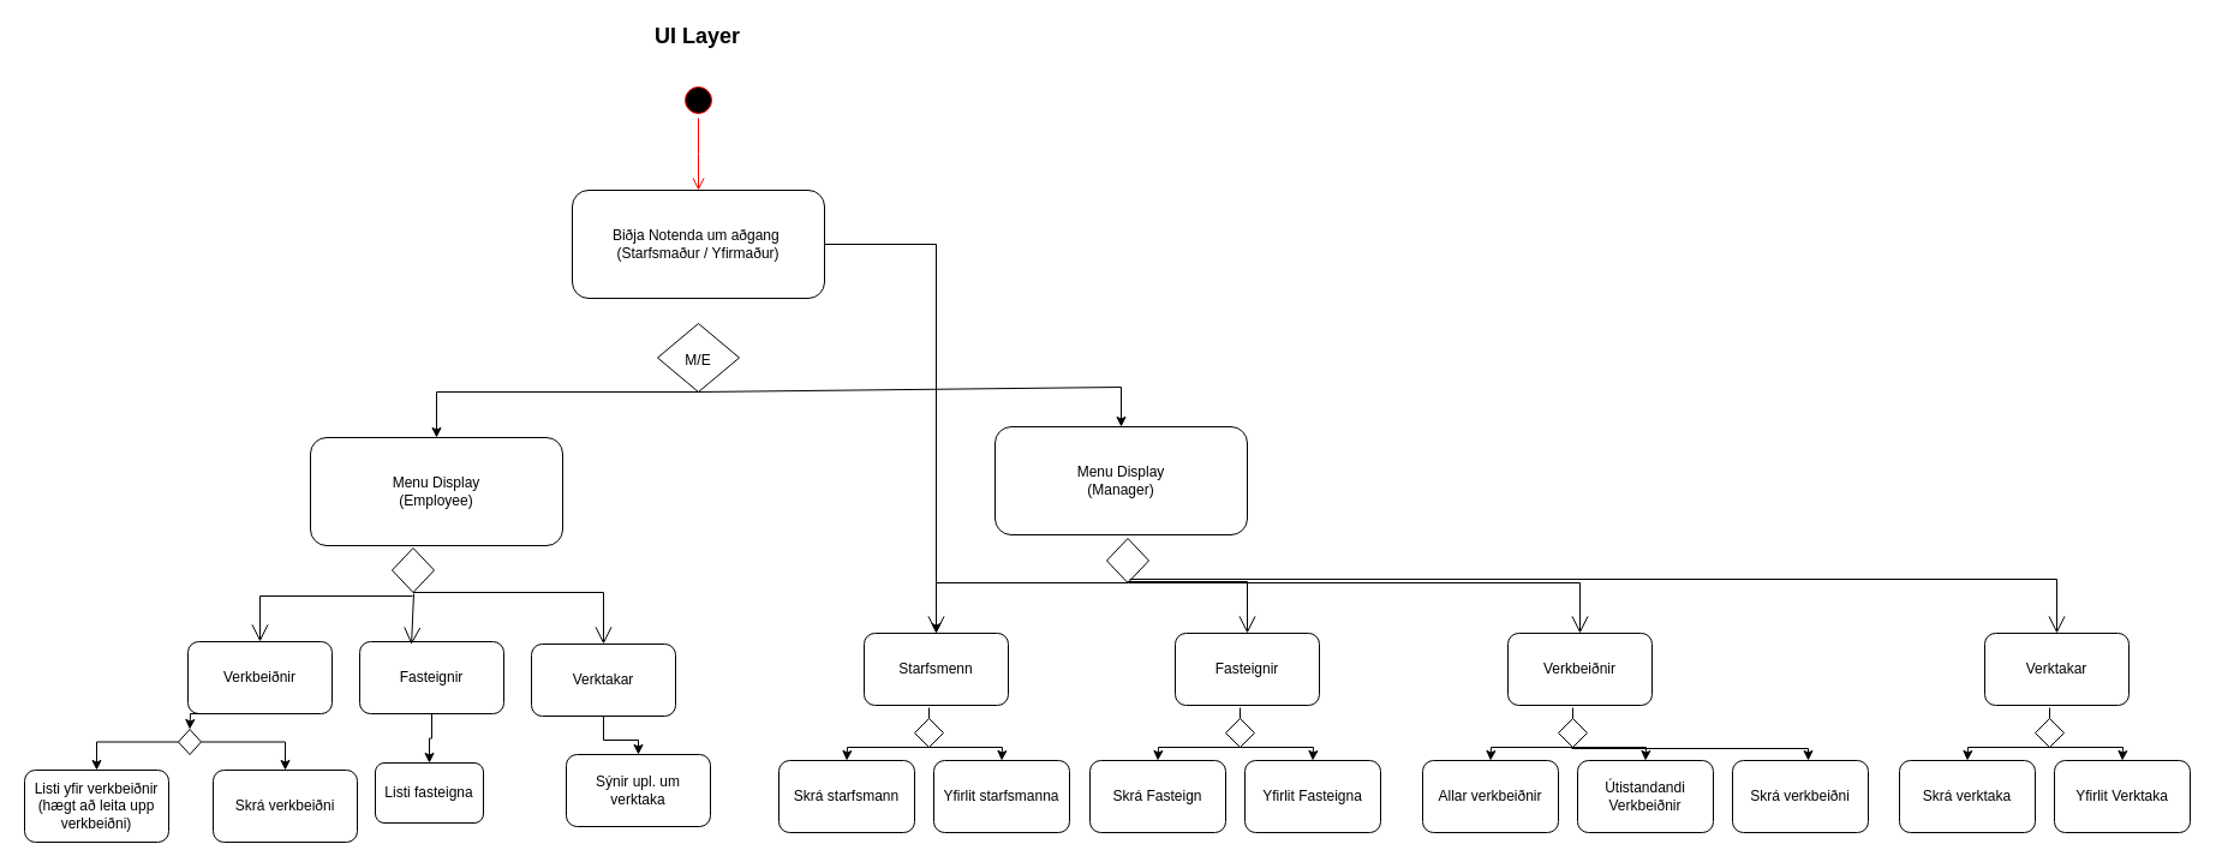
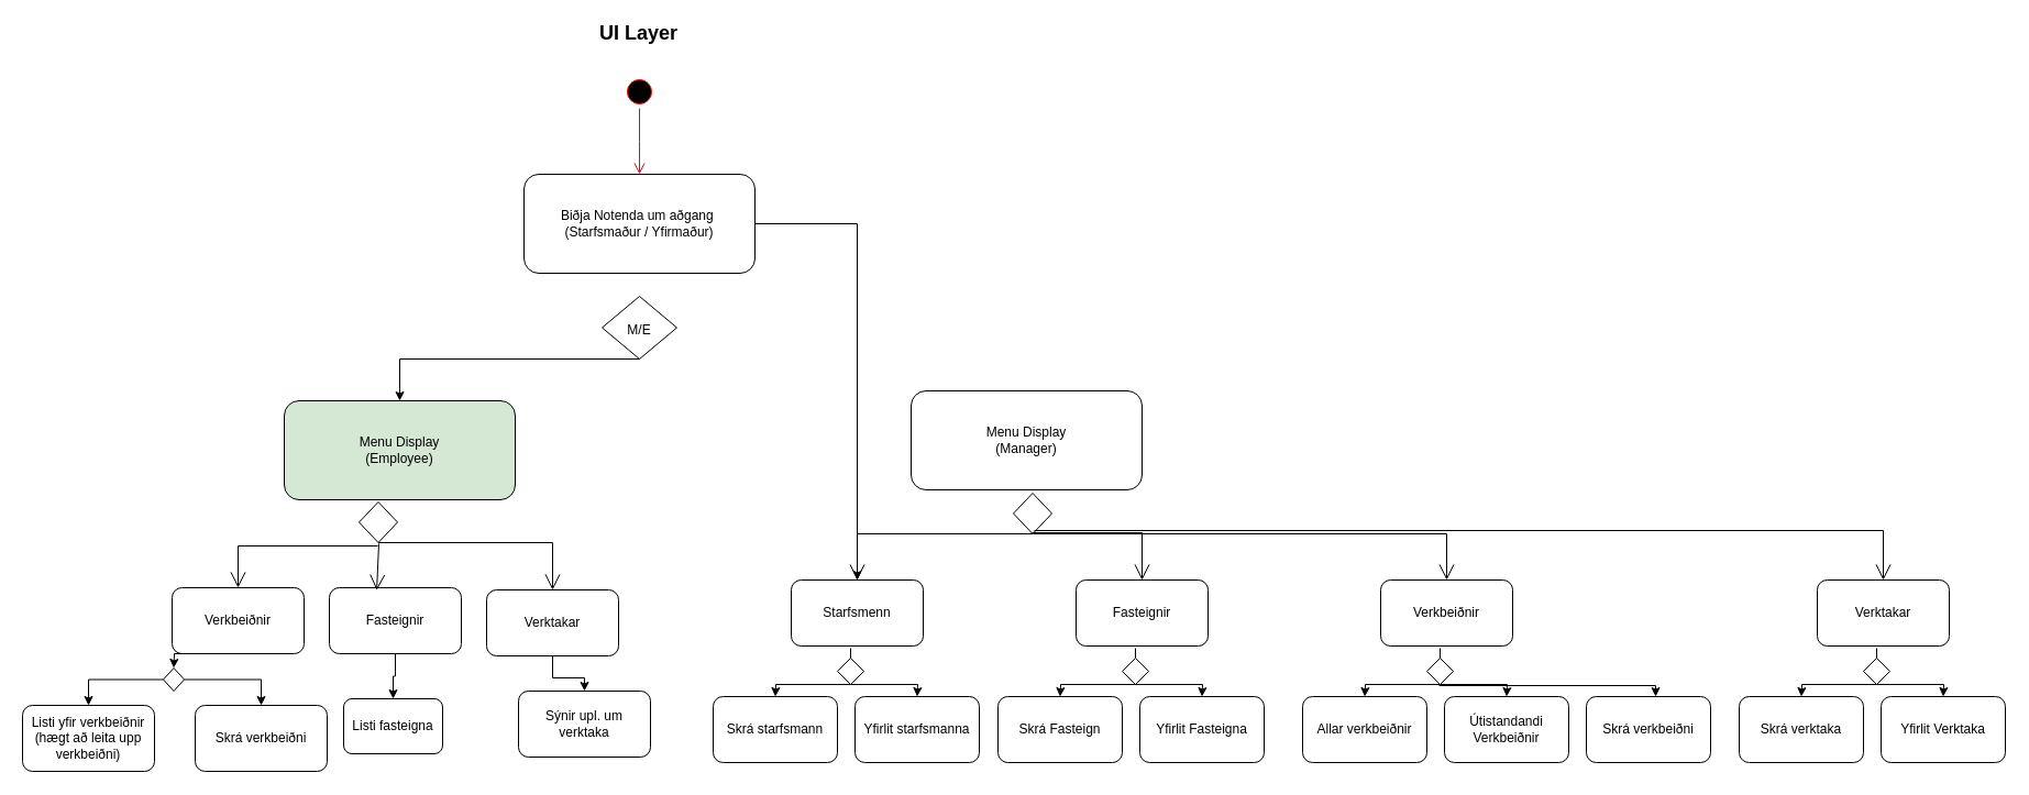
- <mxCell id="11" value="" style="endArrow=classic;html=1;rounded=0;fontSize=12;entryX=0.5;entryY=0;entryDx=0;entryDy=0;exitX=0.5;exitY=1;exitDx=0;exitDy=0;" parent="1" source="8" target="10" edge="1"><mxGeometry width="50" height="50" relative="1" as="geometry"><mxPoint x="580" y="330" as="sourcePoint" /><mxPoint x="654" y="367" as="targetPoint" /><Array as="points"><mxPoint x="933" y="322" /></Array></mxGeometry></mxCell>
- <mxCell id="6" value="Menu Display&lt;br&gt;(Employee)" style="rounded=1;whiteSpace=wrap;html=1;" parent="1" vertex="1"><mxGeometry x="258" y="364" width="210" height="90" as="geometry" /></mxCell>
+ <mxCell id="6" value="Menu Display&lt;br&gt;(Employee)" style="rounded=1;whiteSpace=wrap;html=1;fillColor=#d5e8d4;" parent="1" vertex="1"><mxGeometry x="258" y="364" width="210" height="90" as="geometry" /></mxCell>
